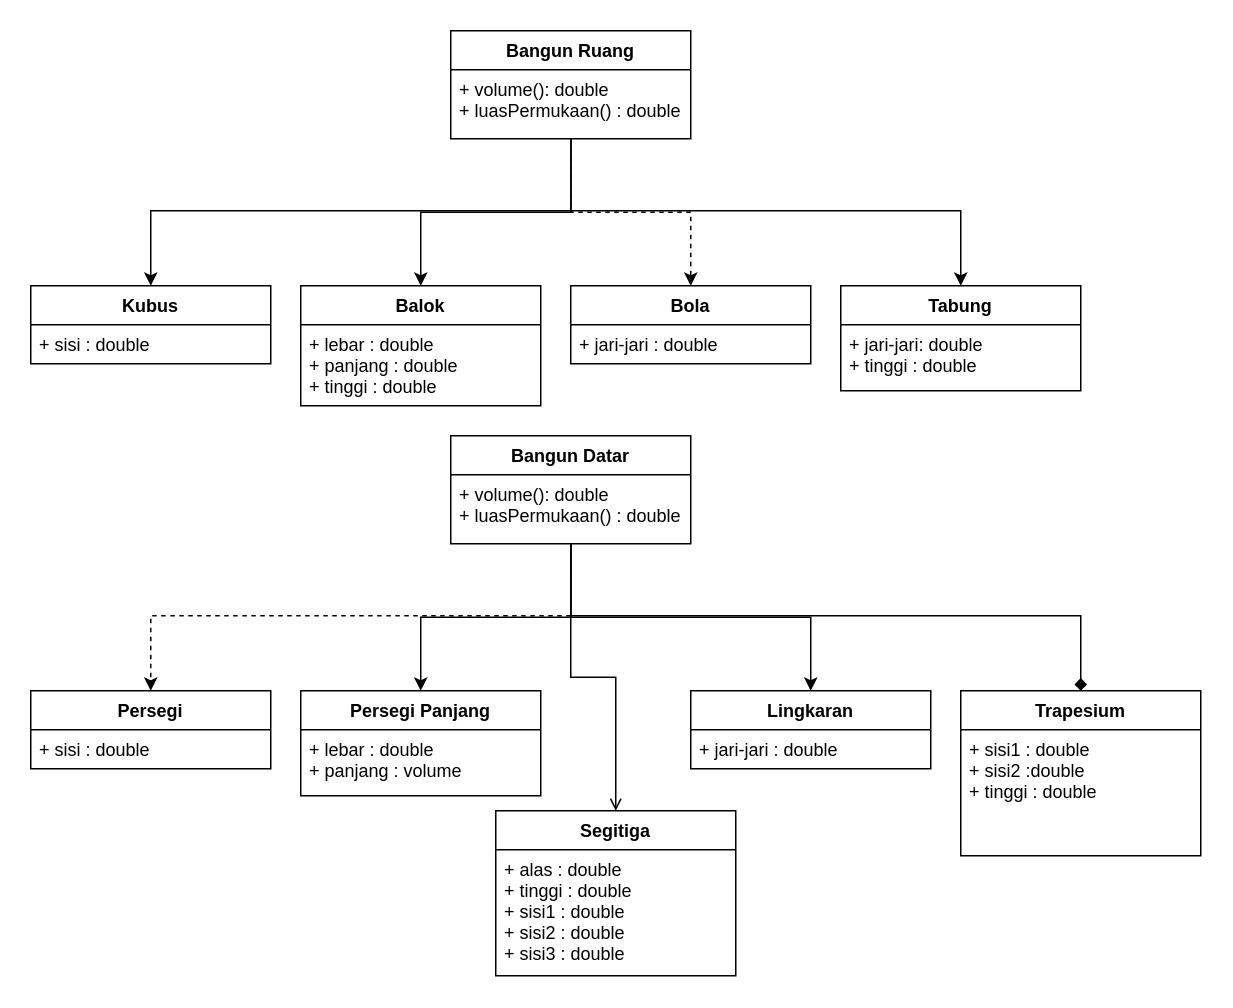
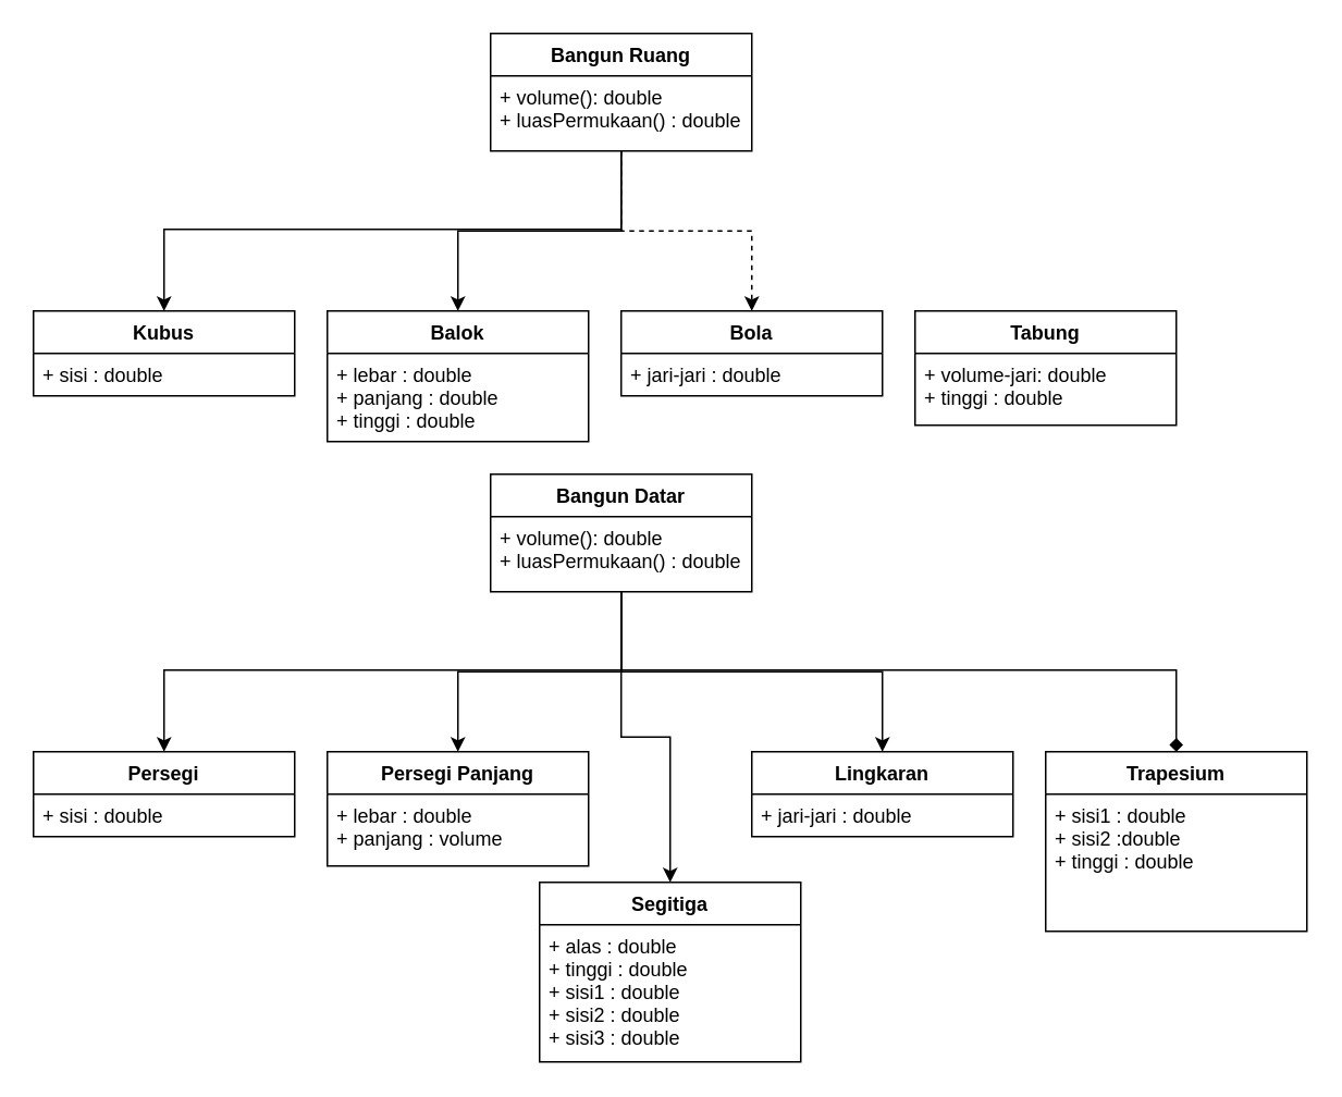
- <mxCell id="4" style="edgeStyle=orthogonalEdgeStyle;rounded=0;orthogonalLoop=1;jettySize=auto;html=1;entryX=0.5;entryY=0;entryDx=0;entryDy=0;" edge="1" parent="1" source="6" target="14"><mxGeometry relative="1" as="geometry"><Array as="points"><mxPoint x="380" y="140" /><mxPoint x="640" y="140" /></Array></mxGeometry></mxCell>
- <mxCell id="15" value="+ jari-jari: double&#10;+ tinggi : double" style="text;strokeColor=none;fillColor=none;align=left;verticalAlign=top;spacingLeft=4;spacingRight=4;overflow=hidden;rotatable=0;points=[[0,0.5],[1,0.5]];portConstraint=eastwest;" vertex="1" parent="14"><mxGeometry y="26" width="160" height="44" as="geometry" /></mxCell>
+ <mxCell id="15" value="+ volume-jari: double&#10;+ tinggi : double" style="text;strokeColor=none;fillColor=none;align=left;verticalAlign=top;spacingLeft=4;spacingRight=4;overflow=hidden;rotatable=0;points=[[0,0.5],[1,0.5]];portConstraint=eastwest;" vertex="1" parent="14"><mxGeometry y="26" width="160" height="44" as="geometry" /></mxCell>
- <mxCell id="19" style="edgeStyle=orthogonalEdgeStyle;rounded=0;orthogonalLoop=1;jettySize=auto;html=1;dashed=1;" edge="1" parent="1" source="21" target="27"><mxGeometry relative="1" as="geometry"><Array as="points"><mxPoint x="380" y="410" /><mxPoint x="100" y="410" /></Array></mxGeometry></mxCell>
+ <mxCell id="19" style="edgeStyle=orthogonalEdgeStyle;rounded=0;orthogonalLoop=1;jettySize=auto;html=1;" edge="1" parent="1" source="21" target="27"><mxGeometry relative="1" as="geometry"><Array as="points"><mxPoint x="380" y="410" /><mxPoint x="100" y="410" /></Array></mxGeometry></mxCell>
- <mxCell id="20" style="edgeStyle=orthogonalEdgeStyle;rounded=0;orthogonalLoop=1;jettySize=auto;html=1;endArrow=open;" edge="1" parent="1" source="21" target="31"><mxGeometry relative="1" as="geometry" /></mxCell>
+ <mxCell id="20" style="edgeStyle=orthogonalEdgeStyle;rounded=0;orthogonalLoop=1;jettySize=auto;html=1;" edge="1" parent="1" source="21" target="31"><mxGeometry relative="1" as="geometry" /></mxCell>
